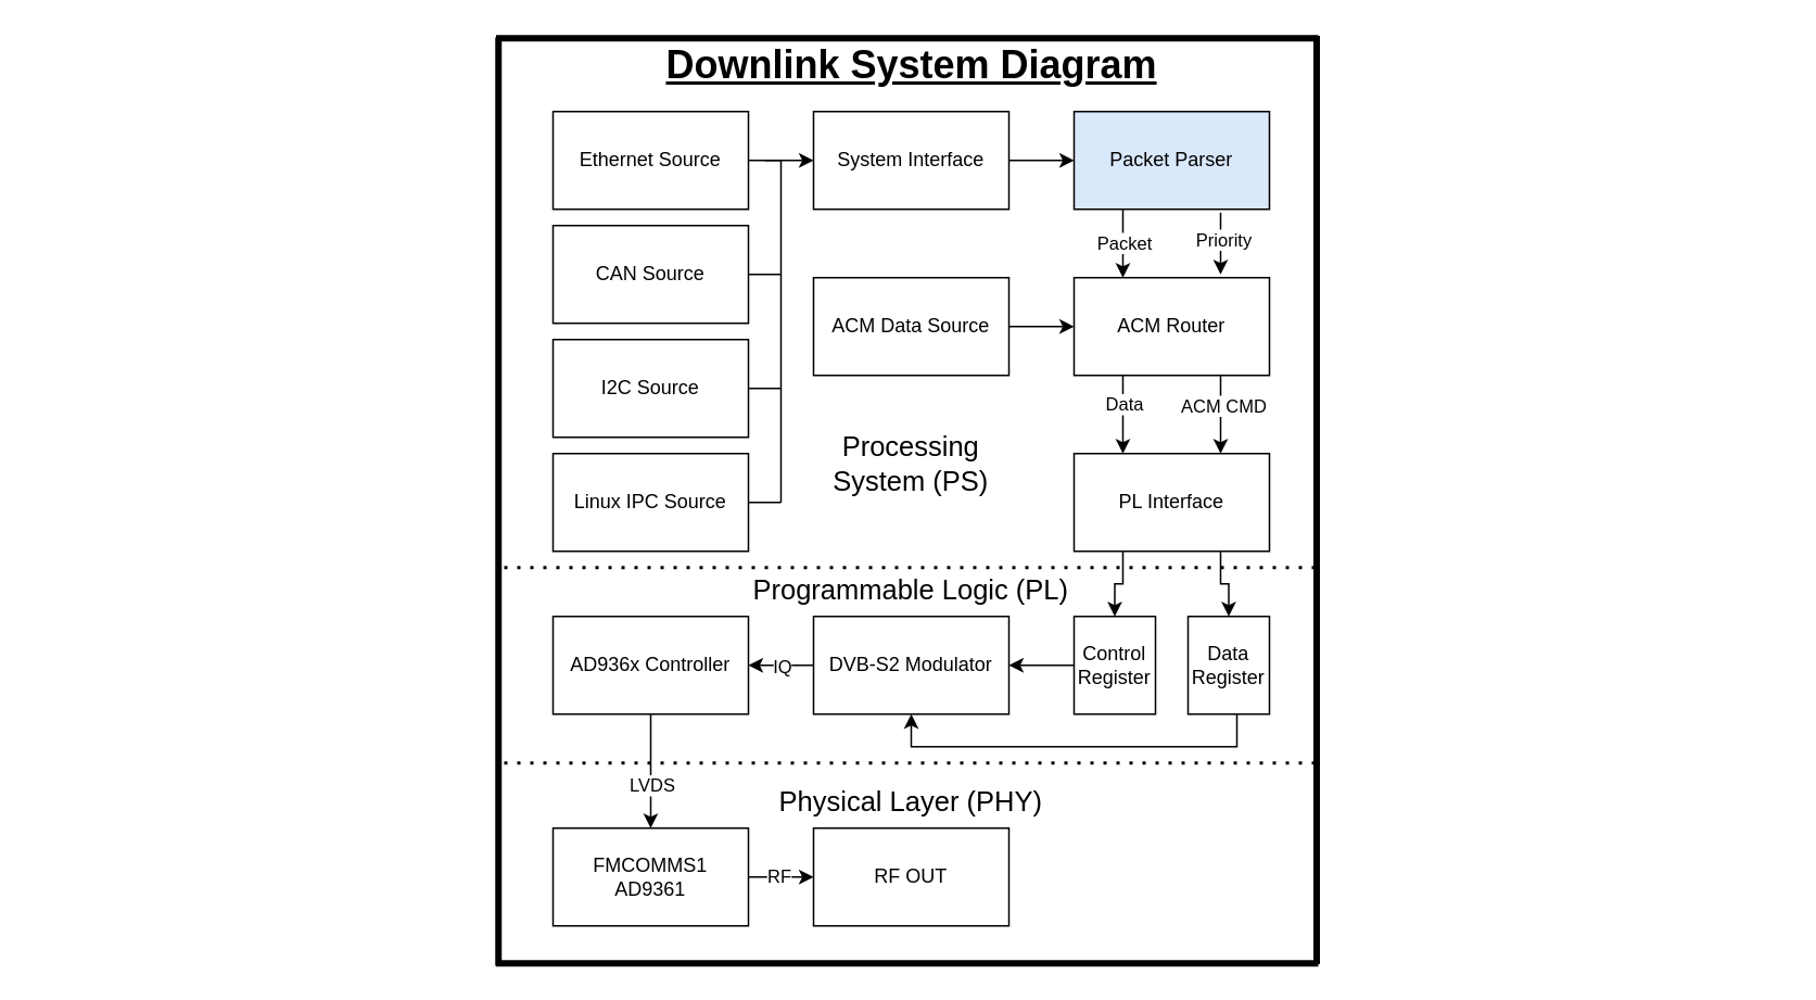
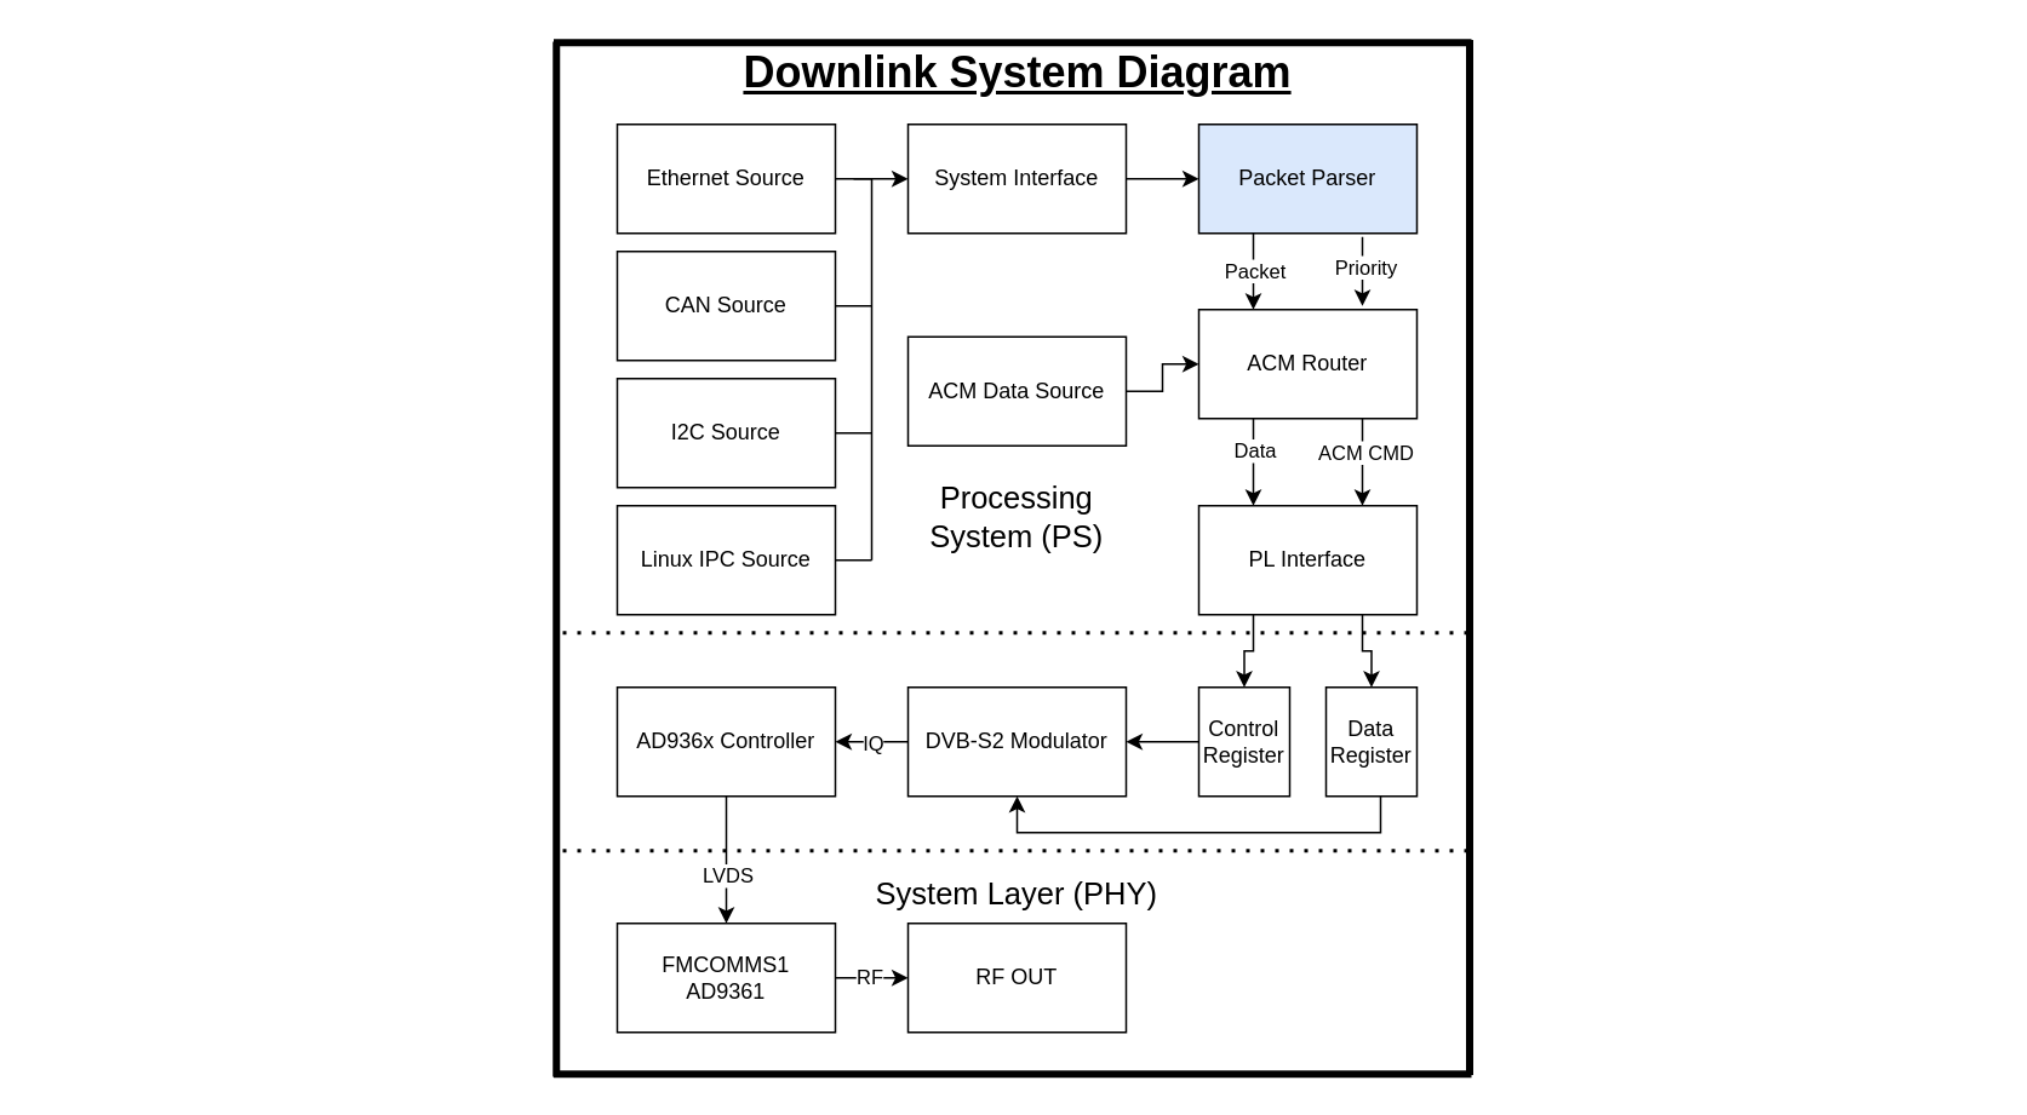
- <mxCell id="26" value="ACM Data Source" style="rounded=0;whiteSpace=wrap;html=1;" vertex="1" parent="1"><mxGeometry x="499" y="170" width="120" height="60" as="geometry" /></mxCell>
+ <mxCell id="26" value="ACM Data Source" style="rounded=0;whiteSpace=wrap;html=1;" vertex="1" parent="1"><mxGeometry x="499" y="185" width="120" height="60" as="geometry" /></mxCell>
- <mxCell id="41" value="&lt;font style=&quot;font-size: 17px;&quot;&gt;Programmable Logic (PL)&lt;/font&gt;" style="text;html=1;align=center;verticalAlign=middle;whiteSpace=wrap;rounded=0;" vertex="1" parent="1"><mxGeometry x="454" y="348" width="210" height="30" as="geometry" /></mxCell>
- <mxCell id="46" value="&lt;font style=&quot;font-size: 17px;&quot;&gt;Physical Layer (PHY)&lt;/font&gt;" style="text;html=1;align=center;verticalAlign=middle;whiteSpace=wrap;rounded=0;" vertex="1" parent="1"><mxGeometry x="454" y="478" width="210" height="30" as="geometry" /></mxCell>
+ <mxCell id="46" value="&lt;font style=&quot;font-size: 17px;&quot;&gt;System Layer (PHY)&lt;/font&gt;" style="text;html=1;align=center;verticalAlign=middle;whiteSpace=wrap;rounded=0;" vertex="1" parent="1"><mxGeometry x="454" y="478" width="210" height="30" as="geometry" /></mxCell>
